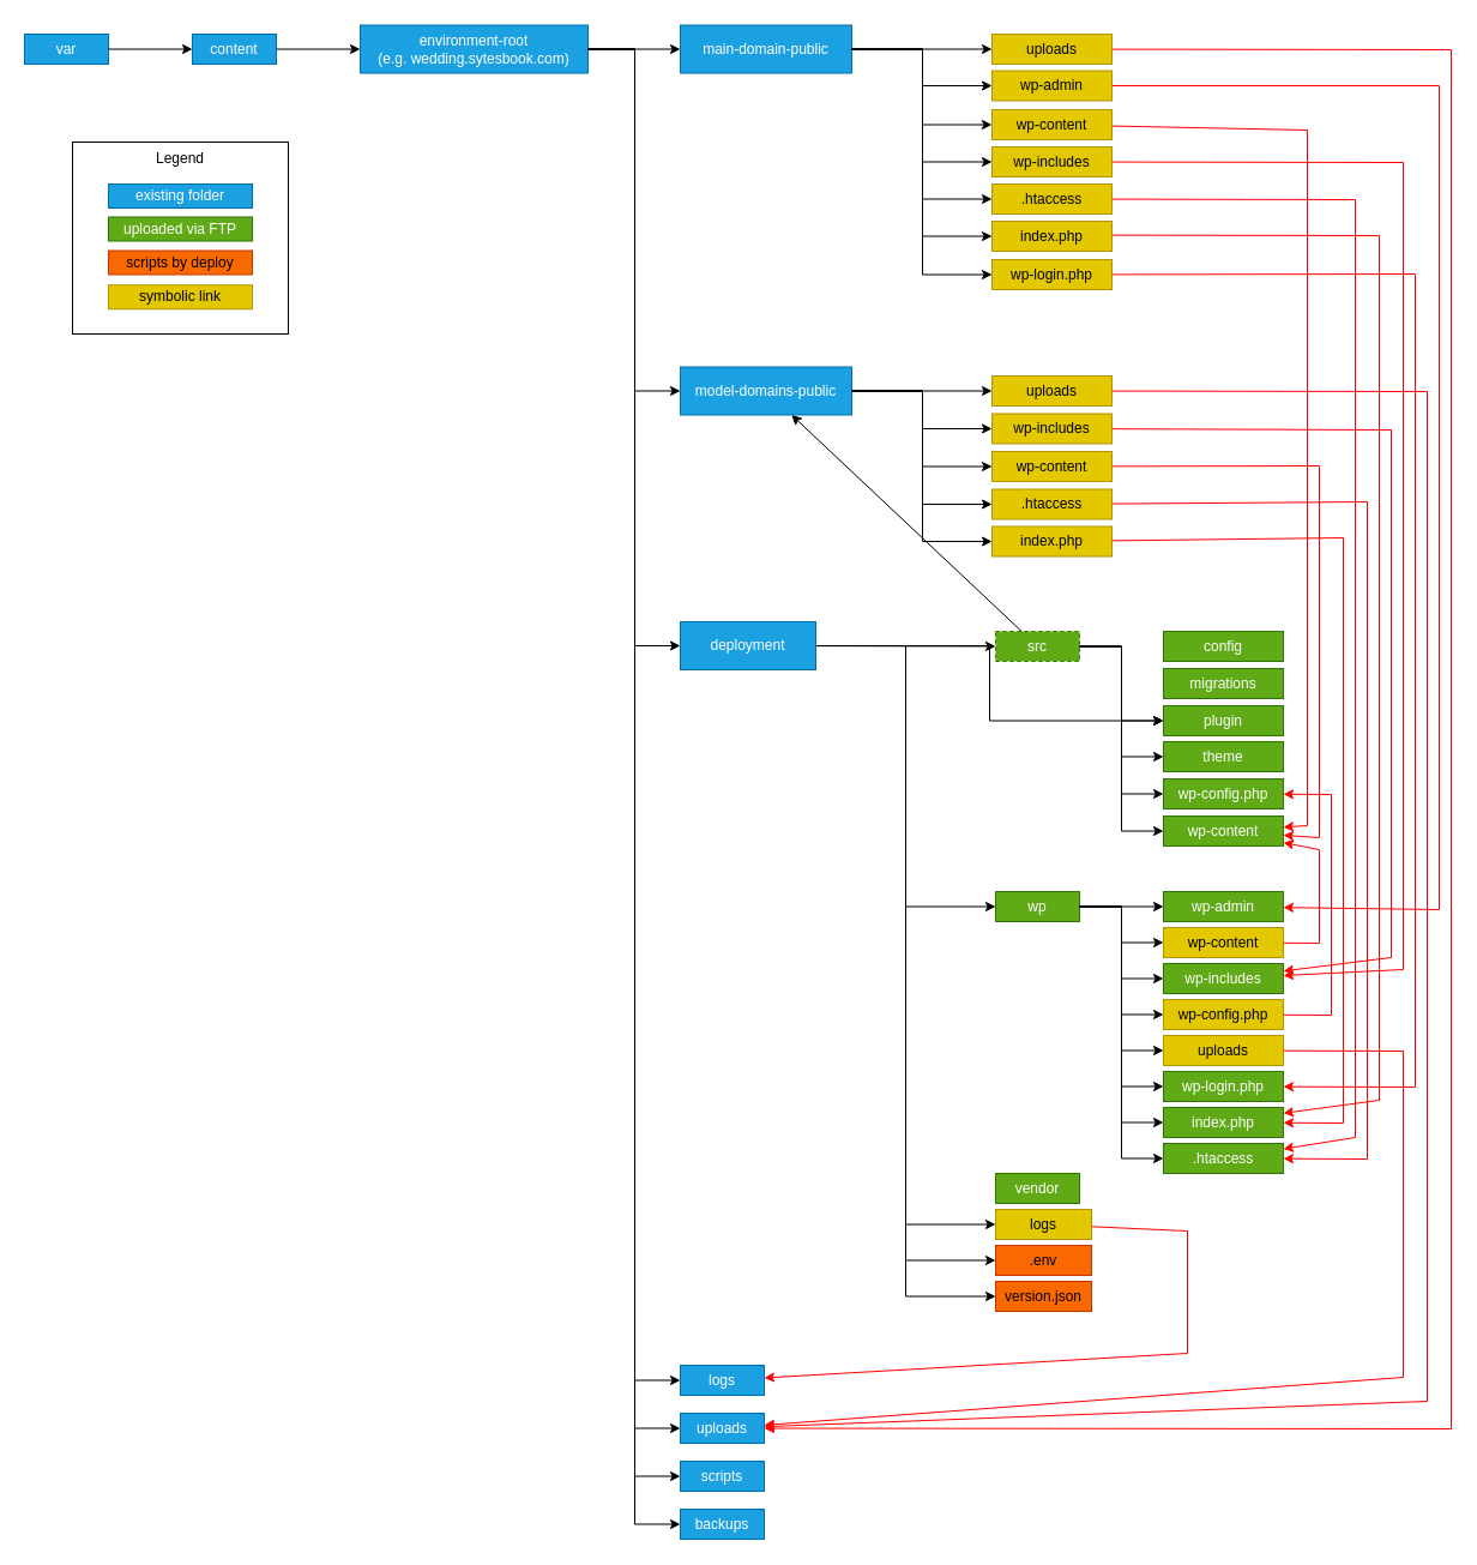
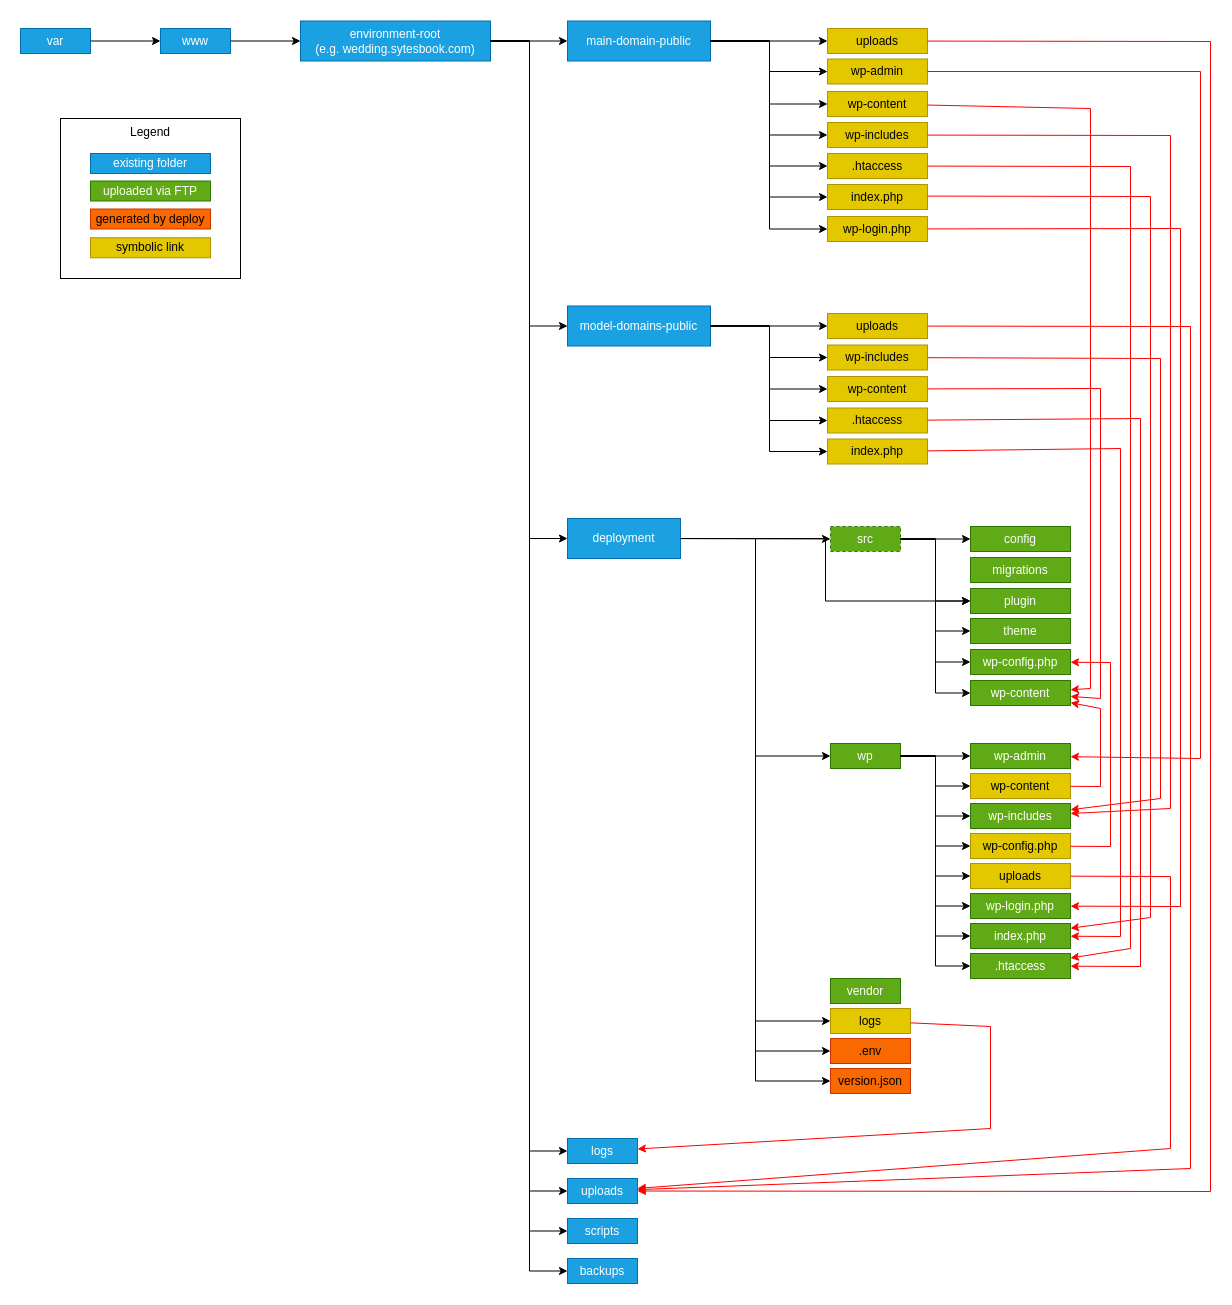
- <mxCell id="29" value="content" style="rounded=0;whiteSpace=wrap;html=1;fillColor=#1ba1e2;fontColor=#ffffff;strokeColor=#006EAF;" parent="1" vertex="1"><mxGeometry x="160" y="28" width="70" height="25" as="geometry" /></mxCell>
+ <mxCell id="29" value="www" style="rounded=0;whiteSpace=wrap;html=1;fillColor=#1ba1e2;fontColor=#ffffff;strokeColor=#006EAF;" parent="1" vertex="1"><mxGeometry x="160" y="28" width="70" height="25" as="geometry" /></mxCell>
- <mxCell id="38" value="scripts by deploy" style="rounded=0;whiteSpace=wrap;html=1;fillColor=#fa6800;fontColor=#000000;strokeColor=#C73500;" parent="33" vertex="1"><mxGeometry x="30" y="90.5" width="120" height="20" as="geometry" /></mxCell>
+ <mxCell id="38" value="generated by deploy" style="rounded=0;whiteSpace=wrap;html=1;fillColor=#fa6800;fontColor=#000000;strokeColor=#C73500;" parent="33" vertex="1"><mxGeometry x="30" y="90.5" width="120" height="20" as="geometry" /></mxCell>
- <mxCell id="12" value="" style="endArrow=classic;html=1;rounded=0;" parent="1" source="7" target="68" edge="1"><mxGeometry width="50" height="50" relative="1" as="geometry"><mxPoint x="1020" y="728" as="sourcePoint" /><mxPoint x="1070" y="678" as="targetPoint" /></mxGeometry></mxCell>
+ <mxCell id="12" value="" style="endArrow=classic;html=1;rounded=0;" parent="1" source="7" target="63" edge="1"><mxGeometry width="50" height="50" relative="1" as="geometry"><mxPoint x="1020" y="728" as="sourcePoint" /><mxPoint x="1070" y="678" as="targetPoint" /></mxGeometry></mxCell>
